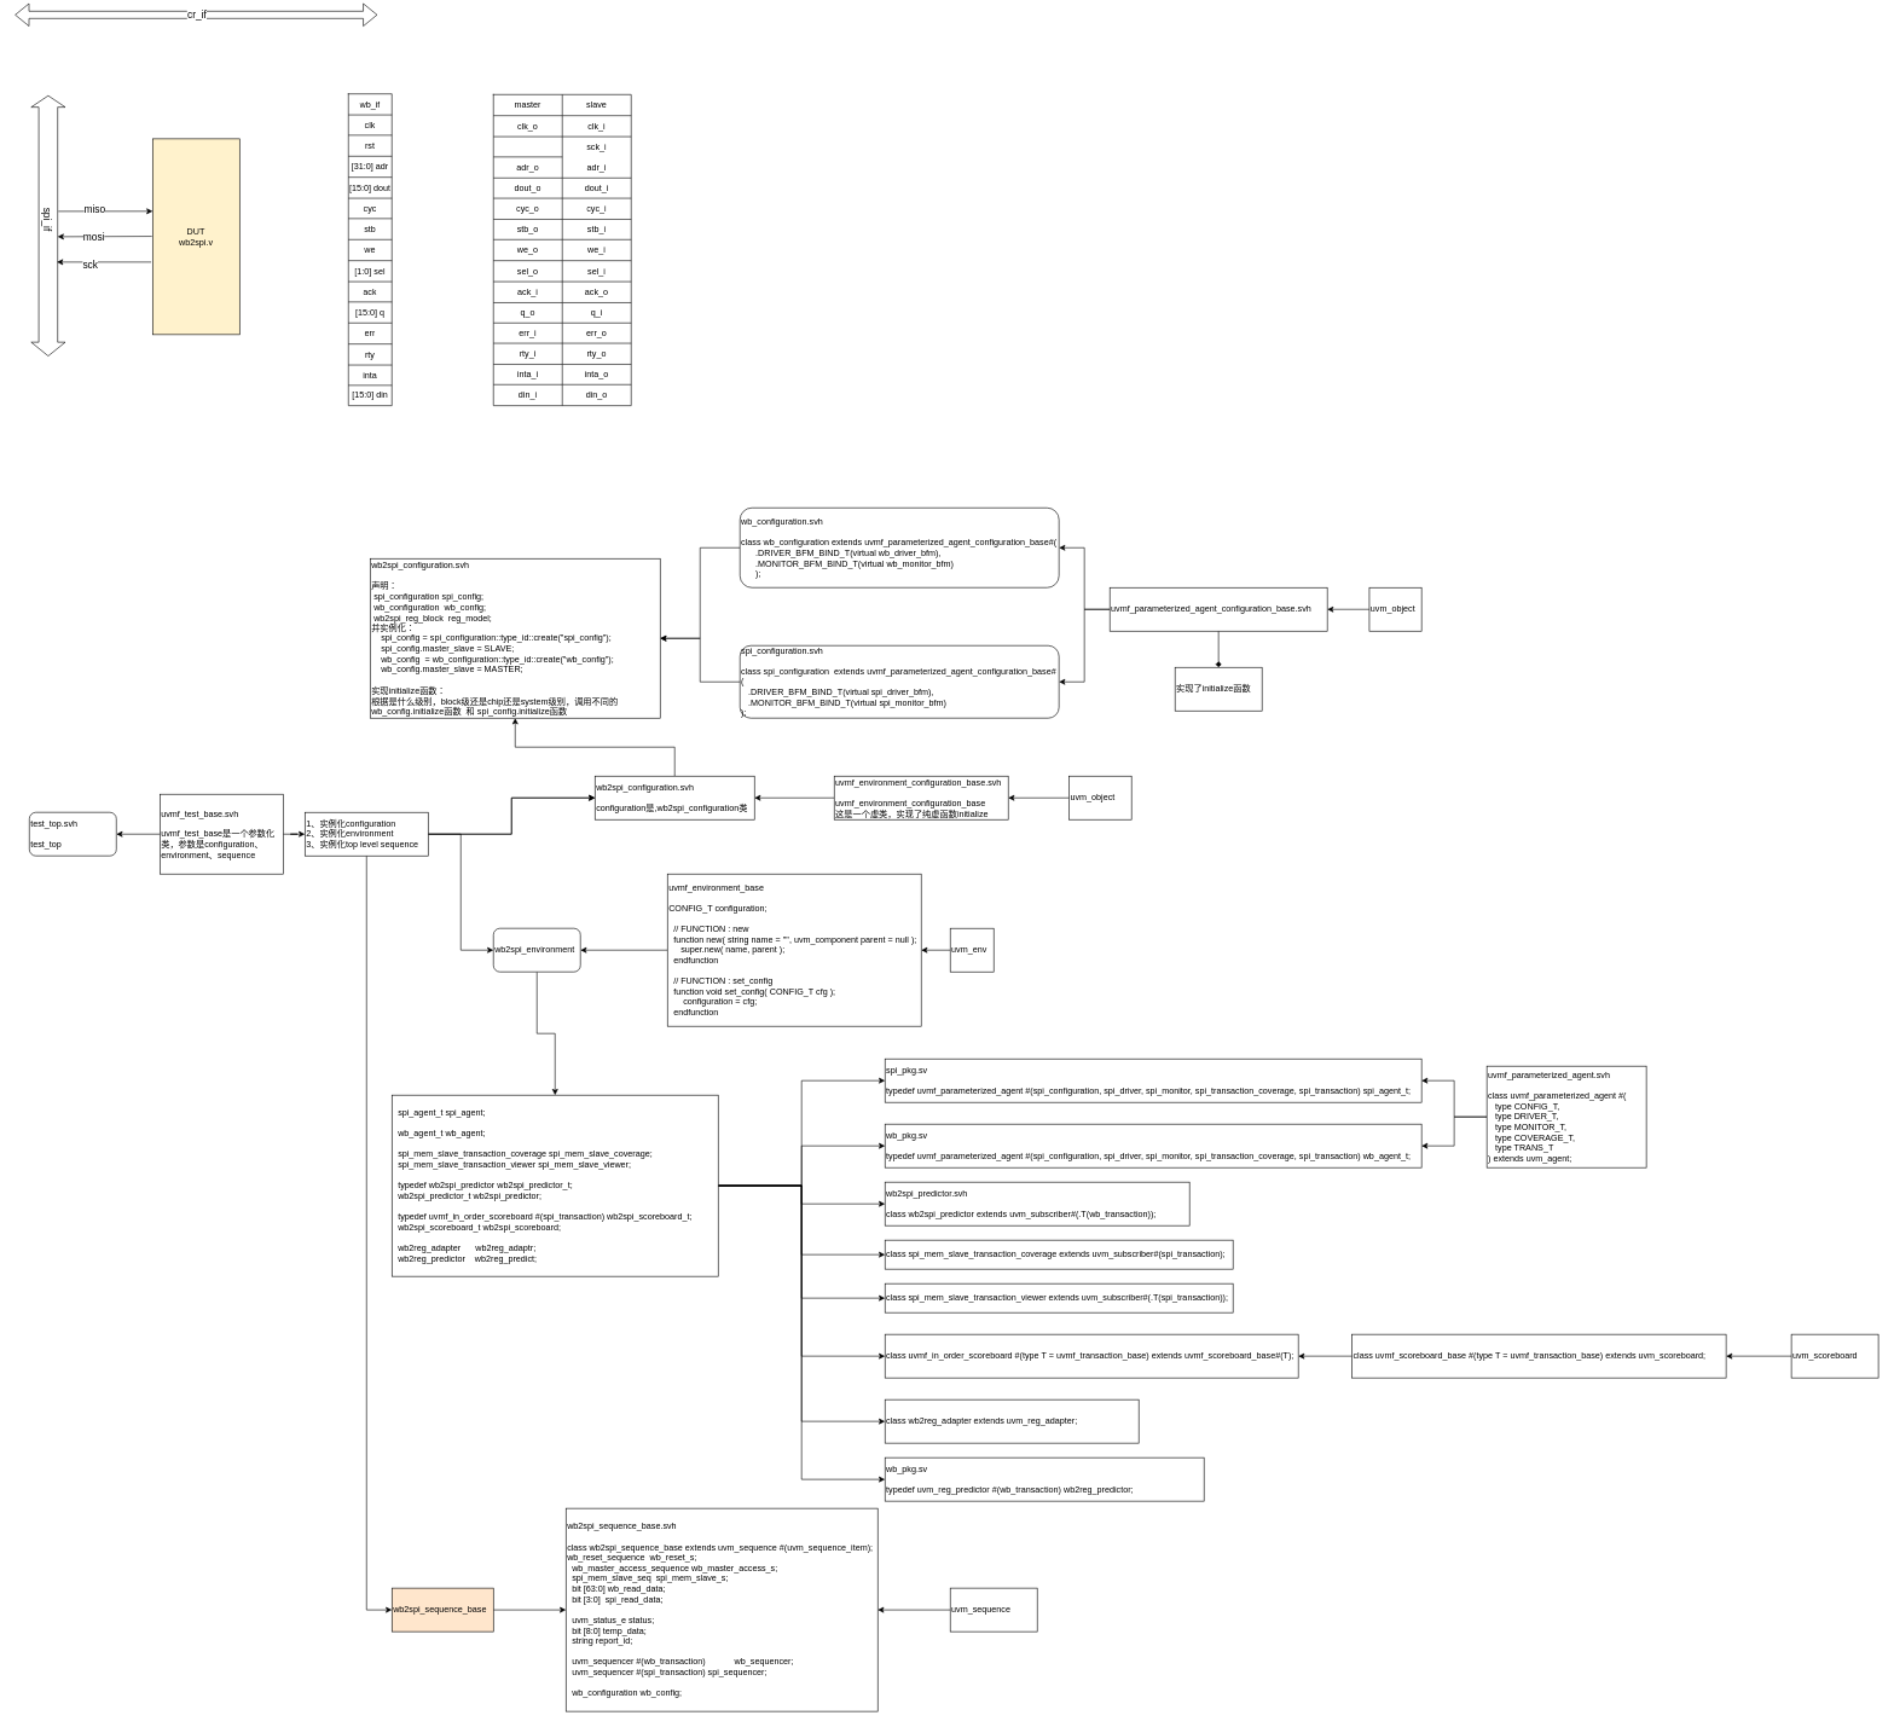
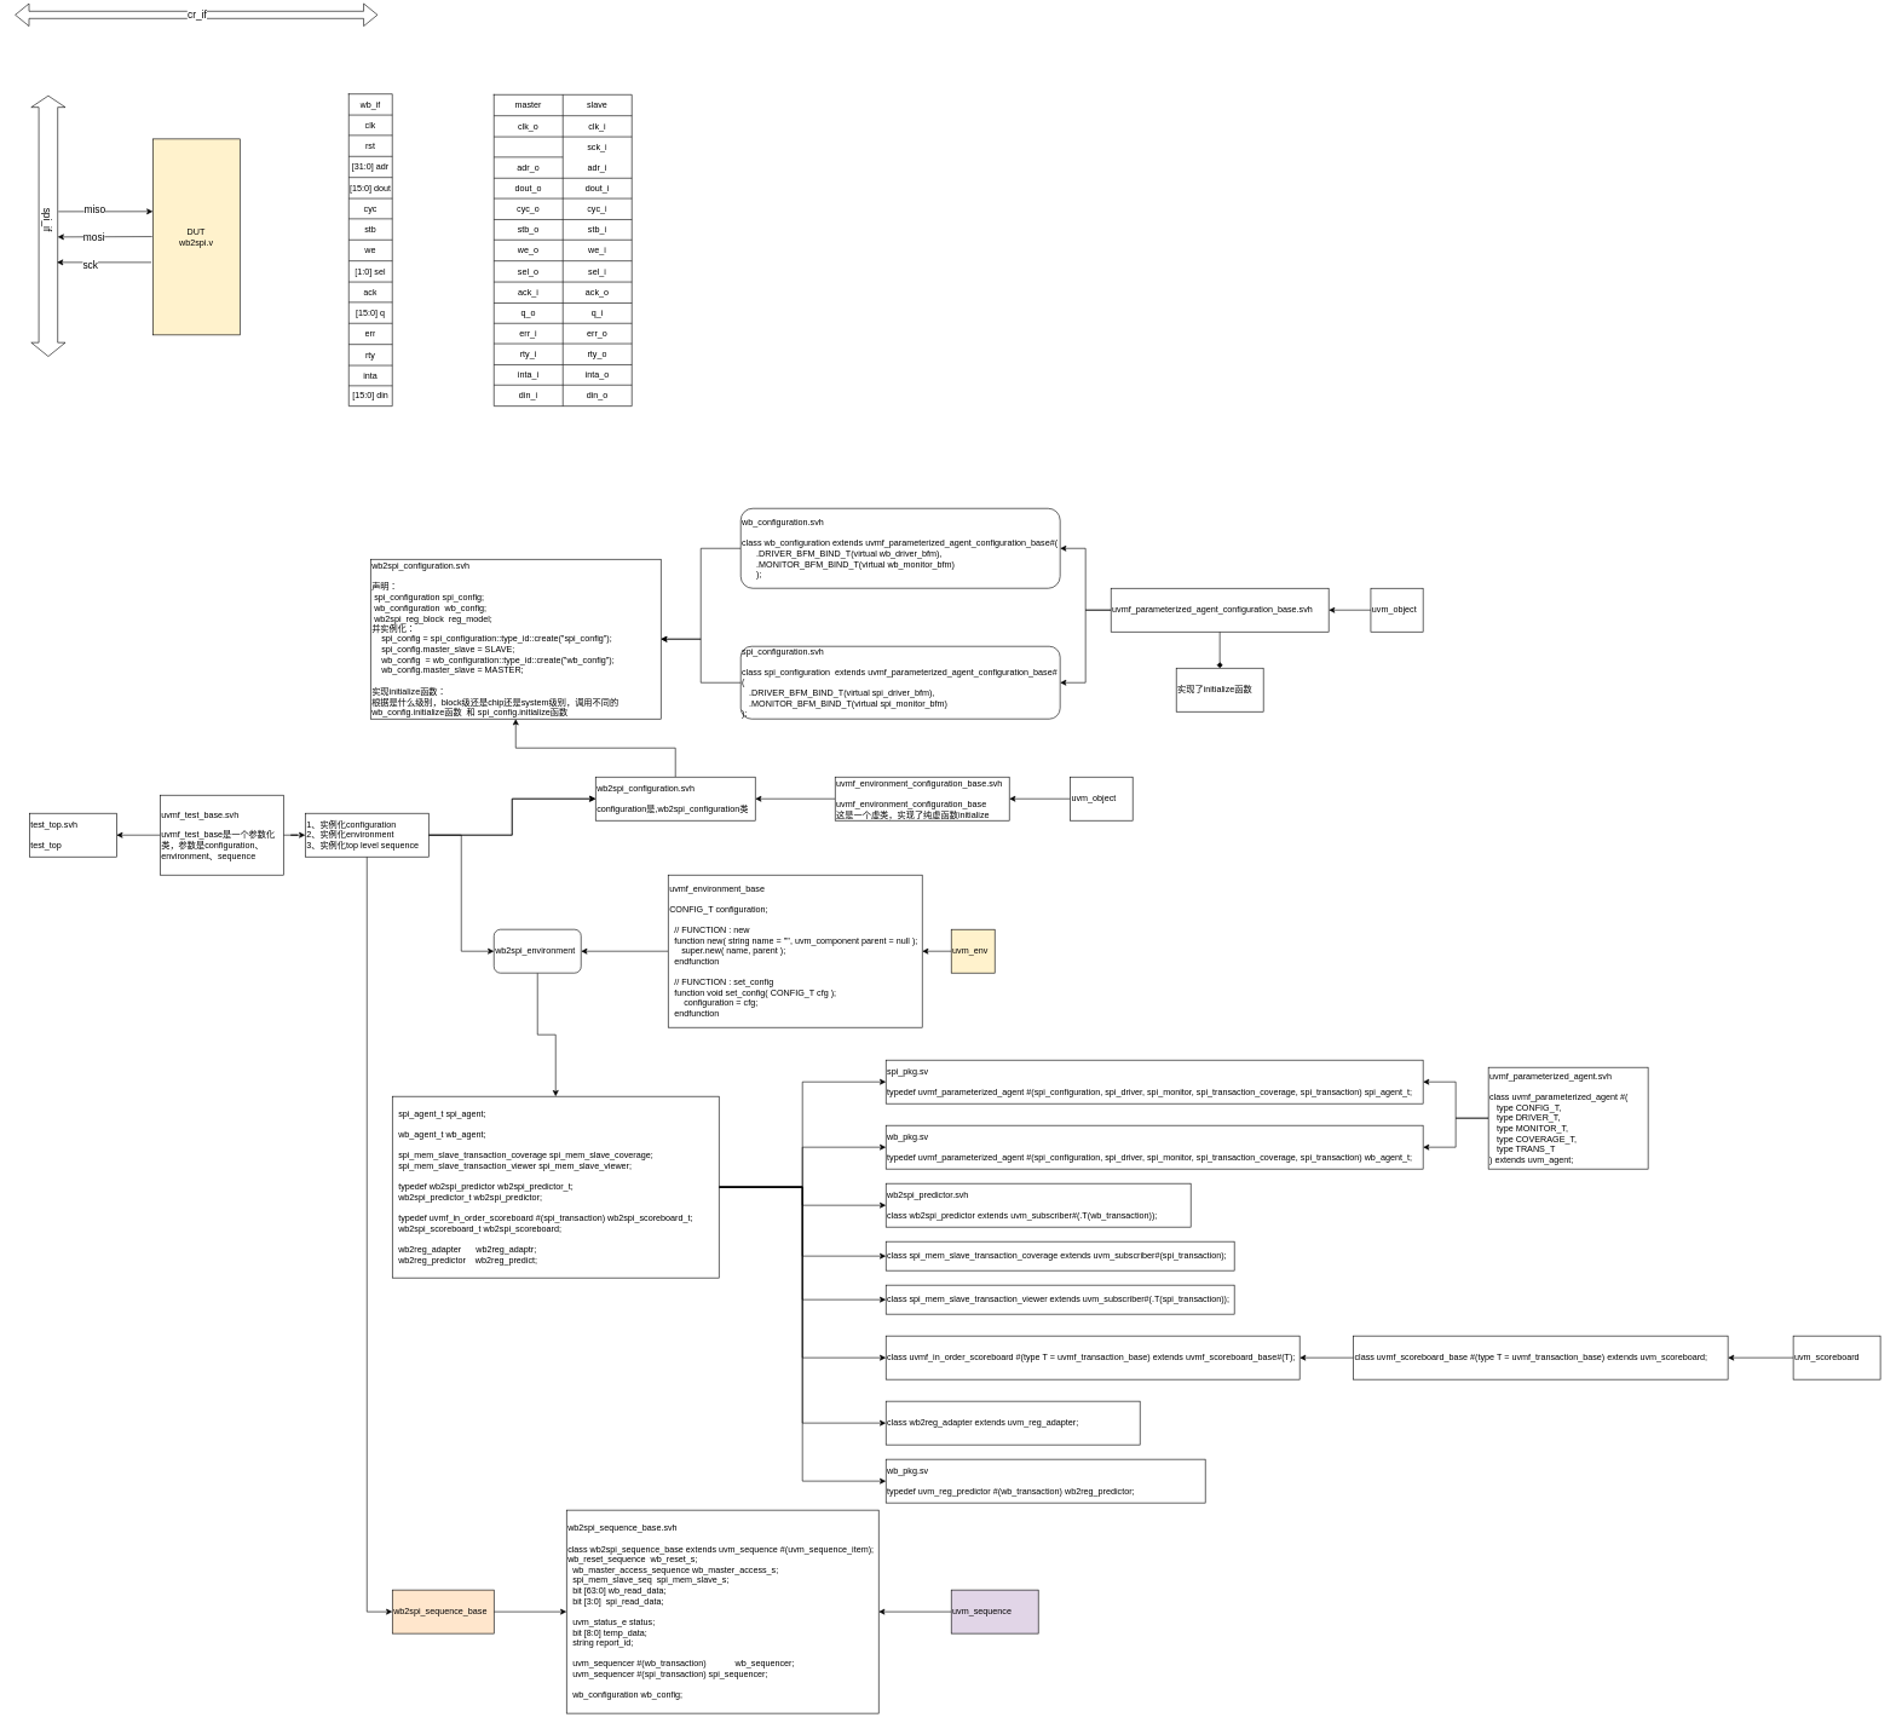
- <mxCell id="13" value="test_top.svh&lt;br&gt;&lt;br&gt;test_top" style="whiteSpace=wrap;html=1;align=left;rounded=1;" parent="1" vertex="1"><mxGeometry x="40" y="1120" width="120" height="60" as="geometry" /></mxCell>
+ <mxCell id="13" value="test_top.svh&lt;br&gt;&lt;br&gt;test_top" style="rounded=0;whiteSpace=wrap;html=1;align=left;" parent="1" vertex="1"><mxGeometry x="40" y="1120" width="120" height="60" as="geometry" /></mxCell>
- <mxCell id="52" value="uvm_env" style="rounded=0;whiteSpace=wrap;html=1;align=left;" parent="1" vertex="1"><mxGeometry x="1310" y="1280" width="60" height="60" as="geometry" /></mxCell>
+ <mxCell id="52" value="uvm_env" style="rounded=0;whiteSpace=wrap;html=1;align=left;fillColor=#fff2cc;" parent="1" vertex="1"><mxGeometry x="1310" y="1280" width="60" height="60" as="geometry" /></mxCell>
- <mxCell id="59" value="&lt;span&gt;uvm_sequence&lt;/span&gt;" style="rounded=0;whiteSpace=wrap;html=1;align=left;" parent="1" vertex="1"><mxGeometry x="1310" y="2190" width="120" height="60" as="geometry" /></mxCell>
+ <mxCell id="59" value="&lt;span&gt;uvm_sequence&lt;/span&gt;" style="rounded=0;whiteSpace=wrap;html=1;align=left;fillColor=#e1d5e7;" parent="1" vertex="1"><mxGeometry x="1310" y="2190" width="120" height="60" as="geometry" /></mxCell>
